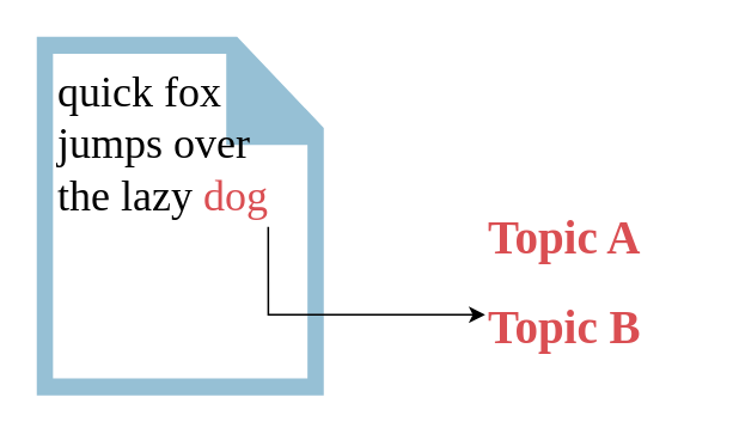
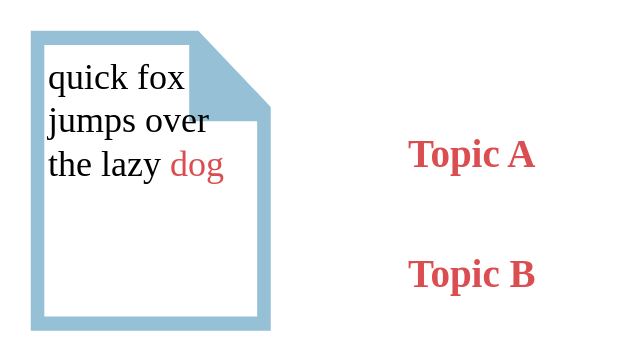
- <mxCell id="5" value="&lt;font style=&quot;font-size: 26px;&quot; color=&quot;#DA4E52&quot;&gt;&lt;font style=&quot;font-size: 26px;&quot;&gt;&lt;b style=&quot;font-size: 26px;&quot;&gt;Topic A&lt;/b&gt;&lt;br style=&quot;font-size: 26px;&quot;&gt;&lt;/font&gt;&lt;/font&gt;" style="text;whiteSpace=wrap;html=1;fontSize=26;fontFamily=Palatino Linotype;" vertex="1" parent="1"><mxGeometry x="270" y="110" width="120" height="30" as="geometry" /></mxCell>
+ <mxCell id="5" value="&lt;font style=&quot;font-size: 26px;&quot; color=&quot;#DA4E52&quot;&gt;&lt;font style=&quot;font-size: 26px;&quot;&gt;&lt;b style=&quot;font-size: 26px;&quot;&gt;Topic A&lt;/b&gt;&lt;br style=&quot;font-size: 26px;&quot;&gt;&lt;/font&gt;&lt;/font&gt;" style="text;whiteSpace=wrap;html=1;fontSize=26;fontFamily=Palatino Linotype;" vertex="1" parent="1"><mxGeometry x="270" y="80" width="120" height="30" as="geometry" /></mxCell>
- <mxCell id="6" style="edgeStyle=orthogonalEdgeStyle;rounded=0;orthogonalLoop=1;jettySize=auto;html=1;exitX=0;exitY=0.5;exitDx=0;exitDy=0;entryX=0.827;entryY=1.011;entryDx=0;entryDy=0;entryPerimeter=0;fontSize=26;fontColor=#96C0D5;startArrow=classic;startFill=1;endArrow=none;endFill=0;" edge="1" parent="1" source="7" target="4"><mxGeometry relative="1" as="geometry" /></mxCell>
